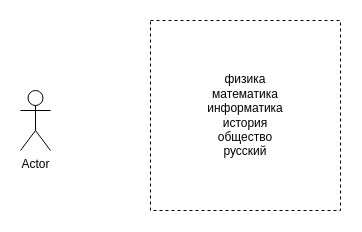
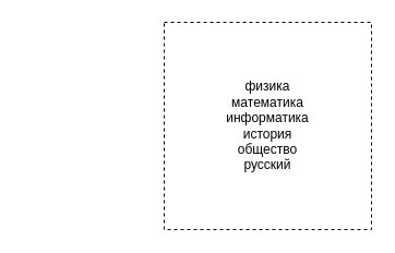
- <mxCell id="2" value="Actor" style="shape=umlActor;verticalLabelPosition=bottom;verticalAlign=top;html=1;outlineConnect=0;" vertex="1" parent="1"><mxGeometry x="20" y="90" width="30" height="60" as="geometry" /></mxCell>
